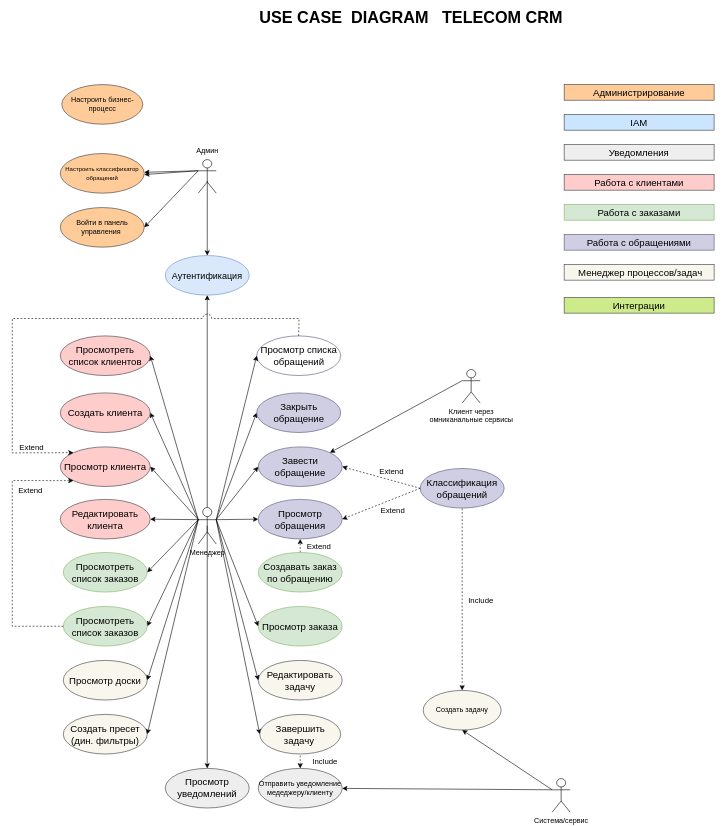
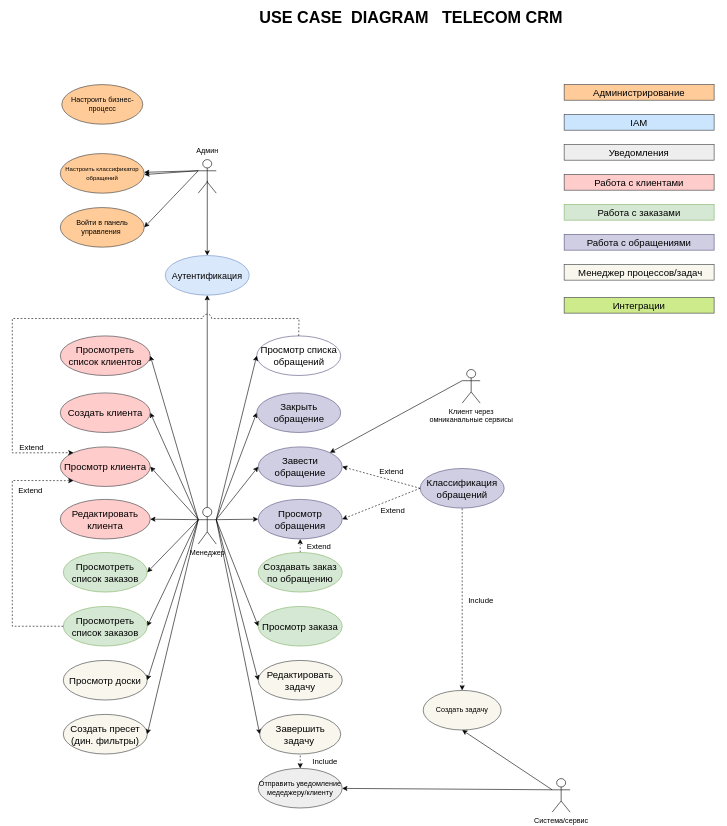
- <mxCell id="2" style="edgeStyle=none;rounded=0;orthogonalLoop=1;jettySize=auto;html=1;exitX=0.5;exitY=0.5;exitDx=0;exitDy=0;exitPerimeter=0;" parent="1" source="13" target="16" edge="1"><mxGeometry relative="1" as="geometry"><Array as="points" /></mxGeometry></mxCell>
- <mxCell id="16" value="&lt;font style=&quot;font-size: 16px;&quot;&gt;Просмотр&lt;br&gt;уведомлений&lt;/font&gt;" style="ellipse;whiteSpace=wrap;html=1;fillColor=#eeeeee;strokeColor=#36393d;" parent="1" vertex="1"><mxGeometry x="275" y="1280" width="140" height="66" as="geometry" /></mxCell>
